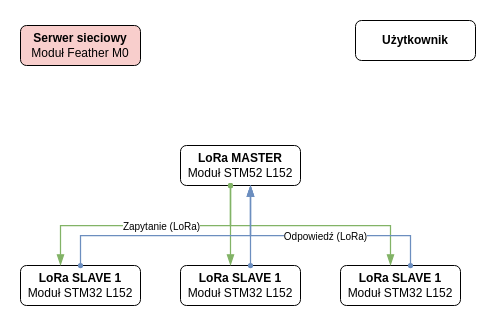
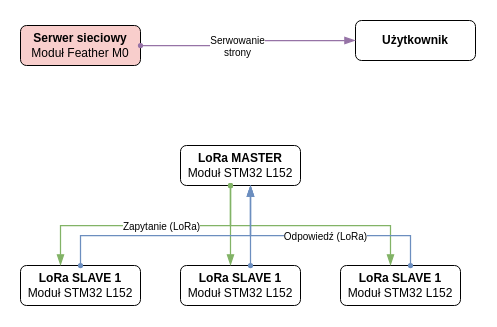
+ <mxCell id="16" style="edgeStyle=orthogonalEdgeStyle;rounded=0;orthogonalLoop=1;jettySize=auto;html=1;exitX=1;exitY=0.5;exitDx=0;exitDy=0;entryX=0;entryY=0.5;entryDx=0;entryDy=0;fillColor=#e1d5e7;strokeColor=#9673a6;strokeWidth=1.25;endArrow=blockThin;endFill=1;endSize=8;startSize=4;startArrow=oval;startFill=1;" edge="1" parent="1" source="2" target="7"><mxGeometry relative="1" as="geometry" /></mxCell>
+ <mxCell id="17" value="Serwowanie&lt;br style=&quot;font-size: 10px;&quot;&gt;strony" style="edgeLabel;html=1;align=center;verticalAlign=middle;resizable=0;points=[];fontSize=10;fontFamily=Arimo;" vertex="1" connectable="0" parent="16"><mxGeometry x="-0.279" y="1" relative="1" as="geometry"><mxPoint x="17" y="1" as="offset" /></mxGeometry></mxCell>
- <mxCell id="3" value="&lt;b&gt;LoRa MASTER&lt;br&gt;&lt;/b&gt;Moduł STM52 L152" style="rounded=1;whiteSpace=wrap;html=1;fontFamily=Arimo;" vertex="1" parent="1"><mxGeometry x="180" width="120" height="40" as="geometry" y="145" /></mxCell>
+ <mxCell id="3" value="&lt;b&gt;LoRa MASTER&lt;br&gt;&lt;/b&gt;Moduł STM32 L152" style="rounded=1;whiteSpace=wrap;html=1;fontFamily=Arimo;" vertex="1" parent="1"><mxGeometry x="180" width="120" height="40" as="geometry" y="145" /></mxCell>
